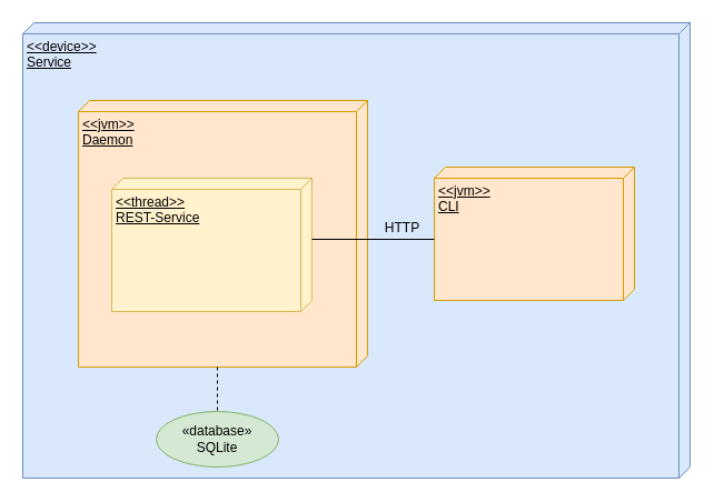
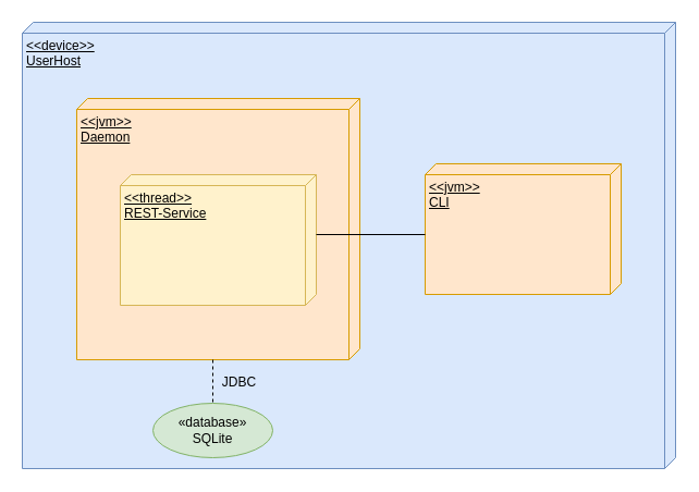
- <mxCell id="2" value="&amp;lt;&amp;lt;device&amp;gt;&amp;gt;&lt;div&gt;Service&lt;/div&gt;" style="verticalAlign=top;align=left;spacingTop=8;spacingLeft=2;spacingRight=12;shape=cube;size=10;direction=south;fontStyle=4;html=1;whiteSpace=wrap;fillColor=#dae8fc;strokeColor=#6c8ebf;" parent="1" vertex="1"><mxGeometry x="20" y="20" width="600" height="410" as="geometry" /></mxCell>
+ <mxCell id="2" value="&amp;lt;&amp;lt;device&amp;gt;&amp;gt;&lt;div&gt;UserHost&lt;/div&gt;" style="verticalAlign=top;align=left;spacingTop=8;spacingLeft=2;spacingRight=12;shape=cube;size=10;direction=south;fontStyle=4;html=1;whiteSpace=wrap;fillColor=#dae8fc;strokeColor=#6c8ebf;" parent="1" vertex="1"><mxGeometry x="20" y="20" width="600" height="410" as="geometry" /></mxCell>
- <mxCell id="9" value="HTTP" style="text;html=1;align=center;verticalAlign=middle;resizable=0;points=[];autosize=1;strokeColor=none;fillColor=none;" parent="1" vertex="1"><mxGeometry x="336" y="190" width="50" height="30" as="geometry" /></mxCell>
- <mxCell id="5" value="&amp;lt;&amp;lt;thread&amp;gt;&amp;gt;&lt;div&gt;REST-Service&lt;/div&gt;" style="verticalAlign=top;align=left;spacingTop=8;spacingLeft=2;spacingRight=12;shape=cube;size=10;direction=south;fontStyle=4;html=1;whiteSpace=wrap;fillColor=#fff2cc;strokeColor=#d6b656;" parent="1" vertex="1"><mxGeometry x="100" y="160" width="180" height="120" as="geometry" /></mxCell>
+ <mxCell id="5" value="&amp;lt;&amp;lt;thread&amp;gt;&amp;gt;&lt;div&gt;REST-Service&lt;/div&gt;" style="verticalAlign=top;align=left;spacingTop=8;spacingLeft=2;spacingRight=12;shape=cube;size=10;direction=south;fontStyle=4;html=1;whiteSpace=wrap;fillColor=#fff2cc;strokeColor=#d6b656;" parent="1" vertex="1"><mxGeometry x="110" y="160" width="180" height="120" as="geometry" /></mxCell>
+ <mxCell id="10" value="JDBC" style="text;html=1;align=center;verticalAlign=middle;resizable=0;points=[];autosize=1;strokeColor=none;fillColor=none;" parent="1" vertex="1"><mxGeometry x="194" y="336" width="50" height="30" as="geometry" /></mxCell>
